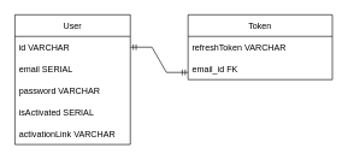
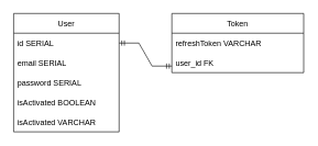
- <mxCell id="3" value="id VARCHAR" style="text;strokeColor=none;fillColor=none;align=left;verticalAlign=middle;spacingLeft=4;spacingRight=4;overflow=hidden;points=[[0,0.5],[1,0.5]];portConstraint=eastwest;rotatable=0;" vertex="1" parent="2"><mxGeometry y="30" width="160" height="30" as="geometry" /></mxCell>
+ <mxCell id="3" value="id SERIAL" style="text;strokeColor=none;fillColor=none;align=left;verticalAlign=middle;spacingLeft=4;spacingRight=4;overflow=hidden;points=[[0,0.5],[1,0.5]];portConstraint=eastwest;rotatable=0;" vertex="1" parent="2"><mxGeometry y="30" width="160" height="30" as="geometry" /></mxCell>
- <mxCell id="10" value="email_id FK" style="text;strokeColor=none;fillColor=none;align=left;verticalAlign=middle;spacingLeft=4;spacingRight=4;overflow=hidden;points=[[0,0.5],[1,0.5]];portConstraint=eastwest;rotatable=0;" vertex="1" parent="8"><mxGeometry y="60" width="200" height="30" as="geometry" /></mxCell>
+ <mxCell id="10" value="user_id FK" style="text;strokeColor=none;fillColor=none;align=left;verticalAlign=middle;spacingLeft=4;spacingRight=4;overflow=hidden;points=[[0,0.5],[1,0.5]];portConstraint=eastwest;rotatable=0;" vertex="1" parent="8"><mxGeometry y="60" width="200" height="30" as="geometry" /></mxCell>
- <mxCell id="5" value="password VARCHAR" style="text;strokeColor=none;fillColor=none;align=left;verticalAlign=middle;spacingLeft=4;spacingRight=4;overflow=hidden;points=[[0,0.5],[1,0.5]];portConstraint=eastwest;rotatable=0;" vertex="1" parent="2"><mxGeometry y="90" width="160" height="30" as="geometry" /></mxCell>
+ <mxCell id="5" value="password SERIAL" style="text;strokeColor=none;fillColor=none;align=left;verticalAlign=middle;spacingLeft=4;spacingRight=4;overflow=hidden;points=[[0,0.5],[1,0.5]];portConstraint=eastwest;rotatable=0;" vertex="1" parent="2"><mxGeometry y="90" width="160" height="30" as="geometry" /></mxCell>
- <mxCell id="6" value="isActivated SERIAL" style="text;strokeColor=none;fillColor=none;align=left;verticalAlign=middle;spacingLeft=4;spacingRight=4;overflow=hidden;points=[[0,0.5],[1,0.5]];portConstraint=eastwest;rotatable=0;" vertex="1" parent="2"><mxGeometry y="120" width="160" height="30" as="geometry" /></mxCell>
+ <mxCell id="6" value="isActivated BOOLEAN" style="text;strokeColor=none;fillColor=none;align=left;verticalAlign=middle;spacingLeft=4;spacingRight=4;overflow=hidden;points=[[0,0.5],[1,0.5]];portConstraint=eastwest;rotatable=0;" vertex="1" parent="2"><mxGeometry y="120" width="160" height="30" as="geometry" /></mxCell>
- <mxCell id="7" value="activationLink VARCHAR" style="text;strokeColor=none;fillColor=none;align=left;verticalAlign=middle;spacingLeft=4;spacingRight=4;overflow=hidden;points=[[0,0.5],[1,0.5]];portConstraint=eastwest;rotatable=0;" vertex="1" parent="2"><mxGeometry y="150" width="160" height="30" as="geometry" /></mxCell>
+ <mxCell id="7" value="isActivated VARCHAR" style="text;strokeColor=none;fillColor=none;align=left;verticalAlign=middle;spacingLeft=4;spacingRight=4;overflow=hidden;points=[[0,0.5],[1,0.5]];portConstraint=eastwest;rotatable=0;" vertex="1" parent="2"><mxGeometry y="150" width="160" height="30" as="geometry" /></mxCell>
